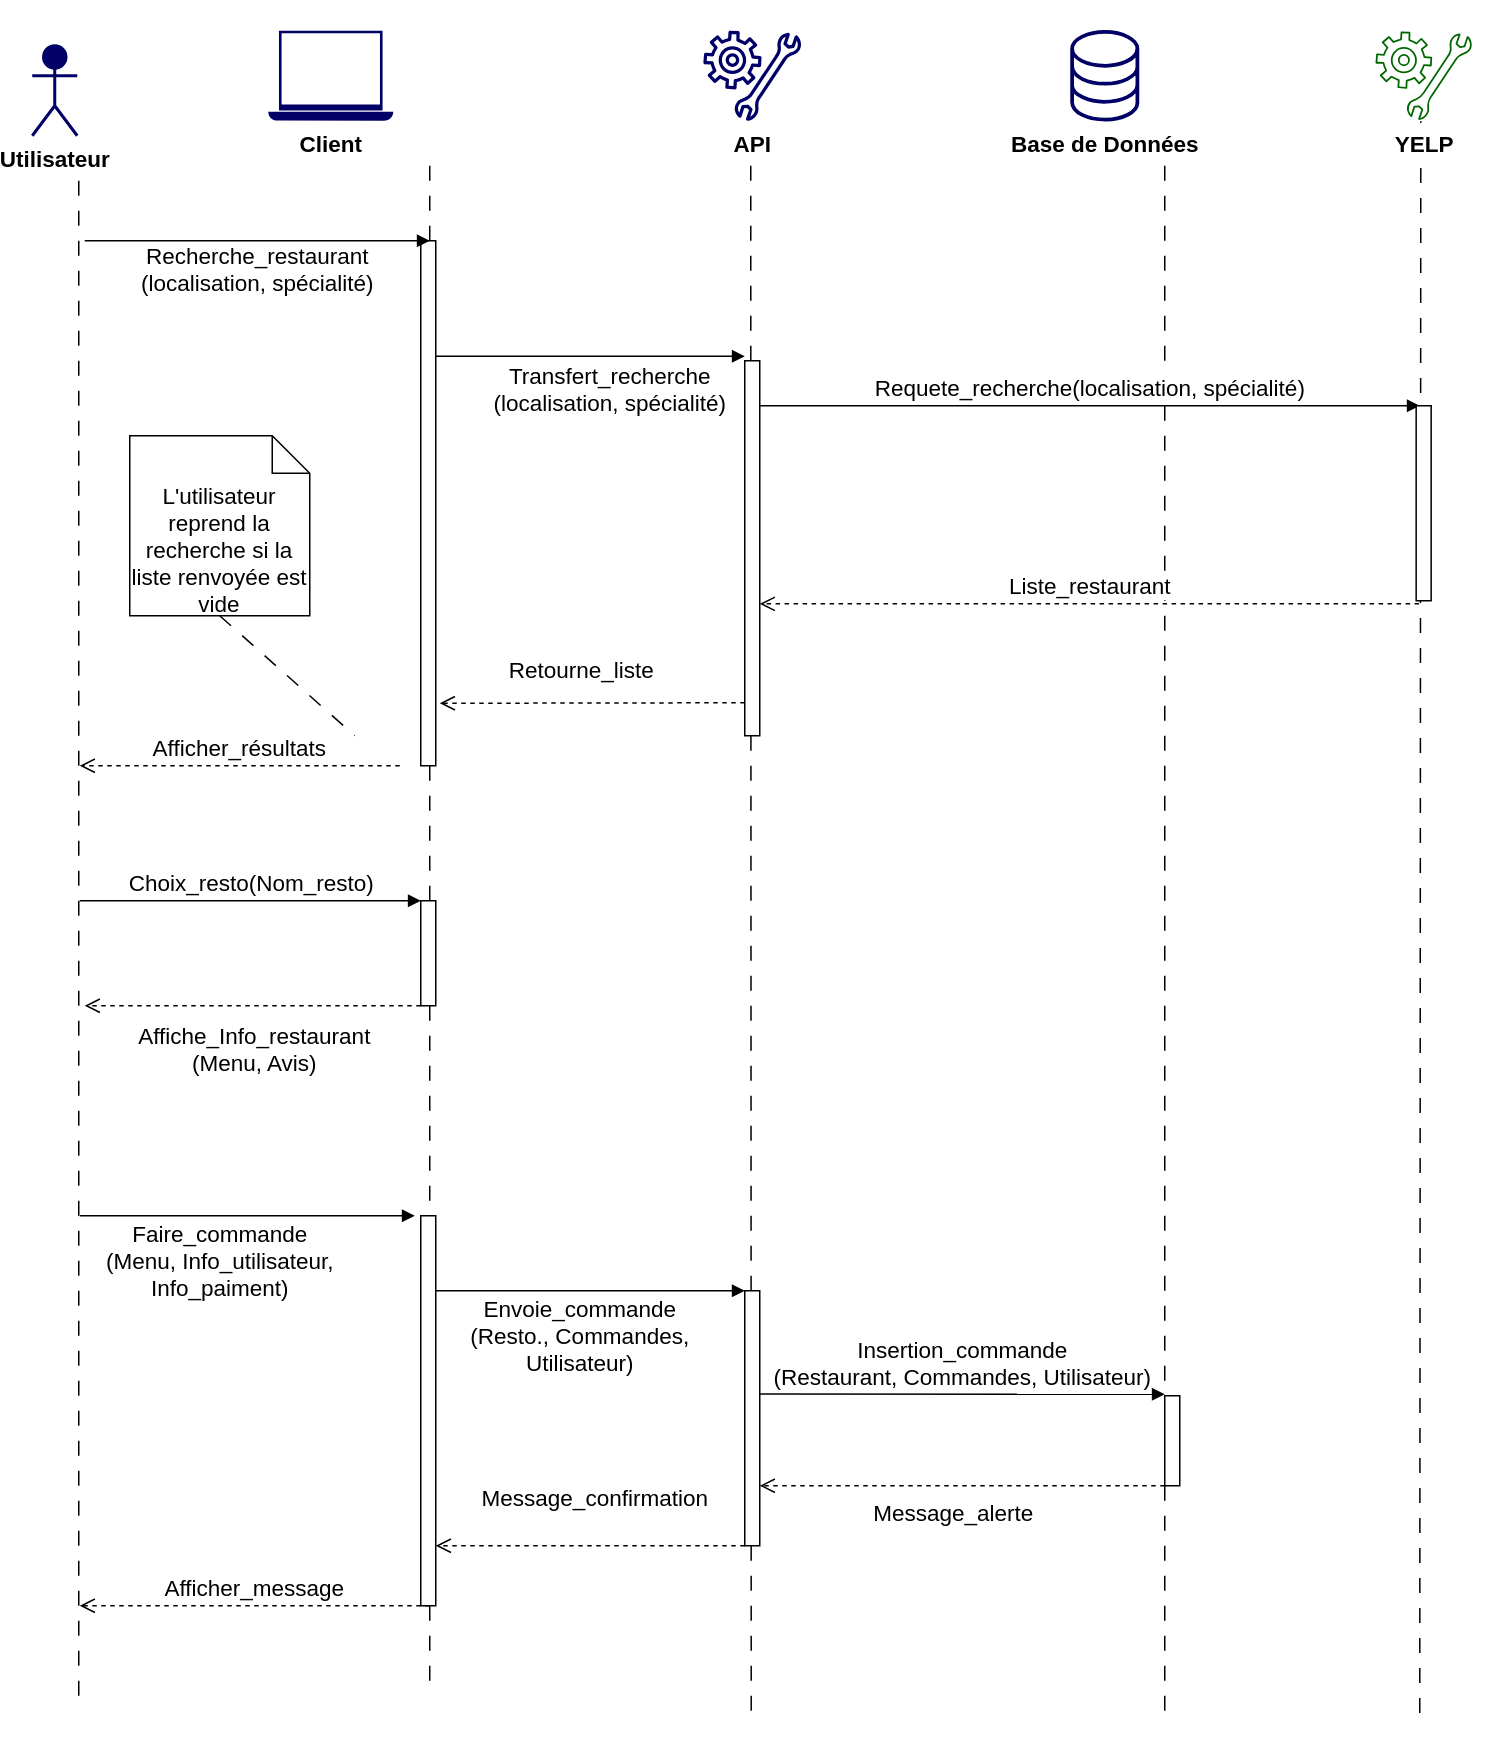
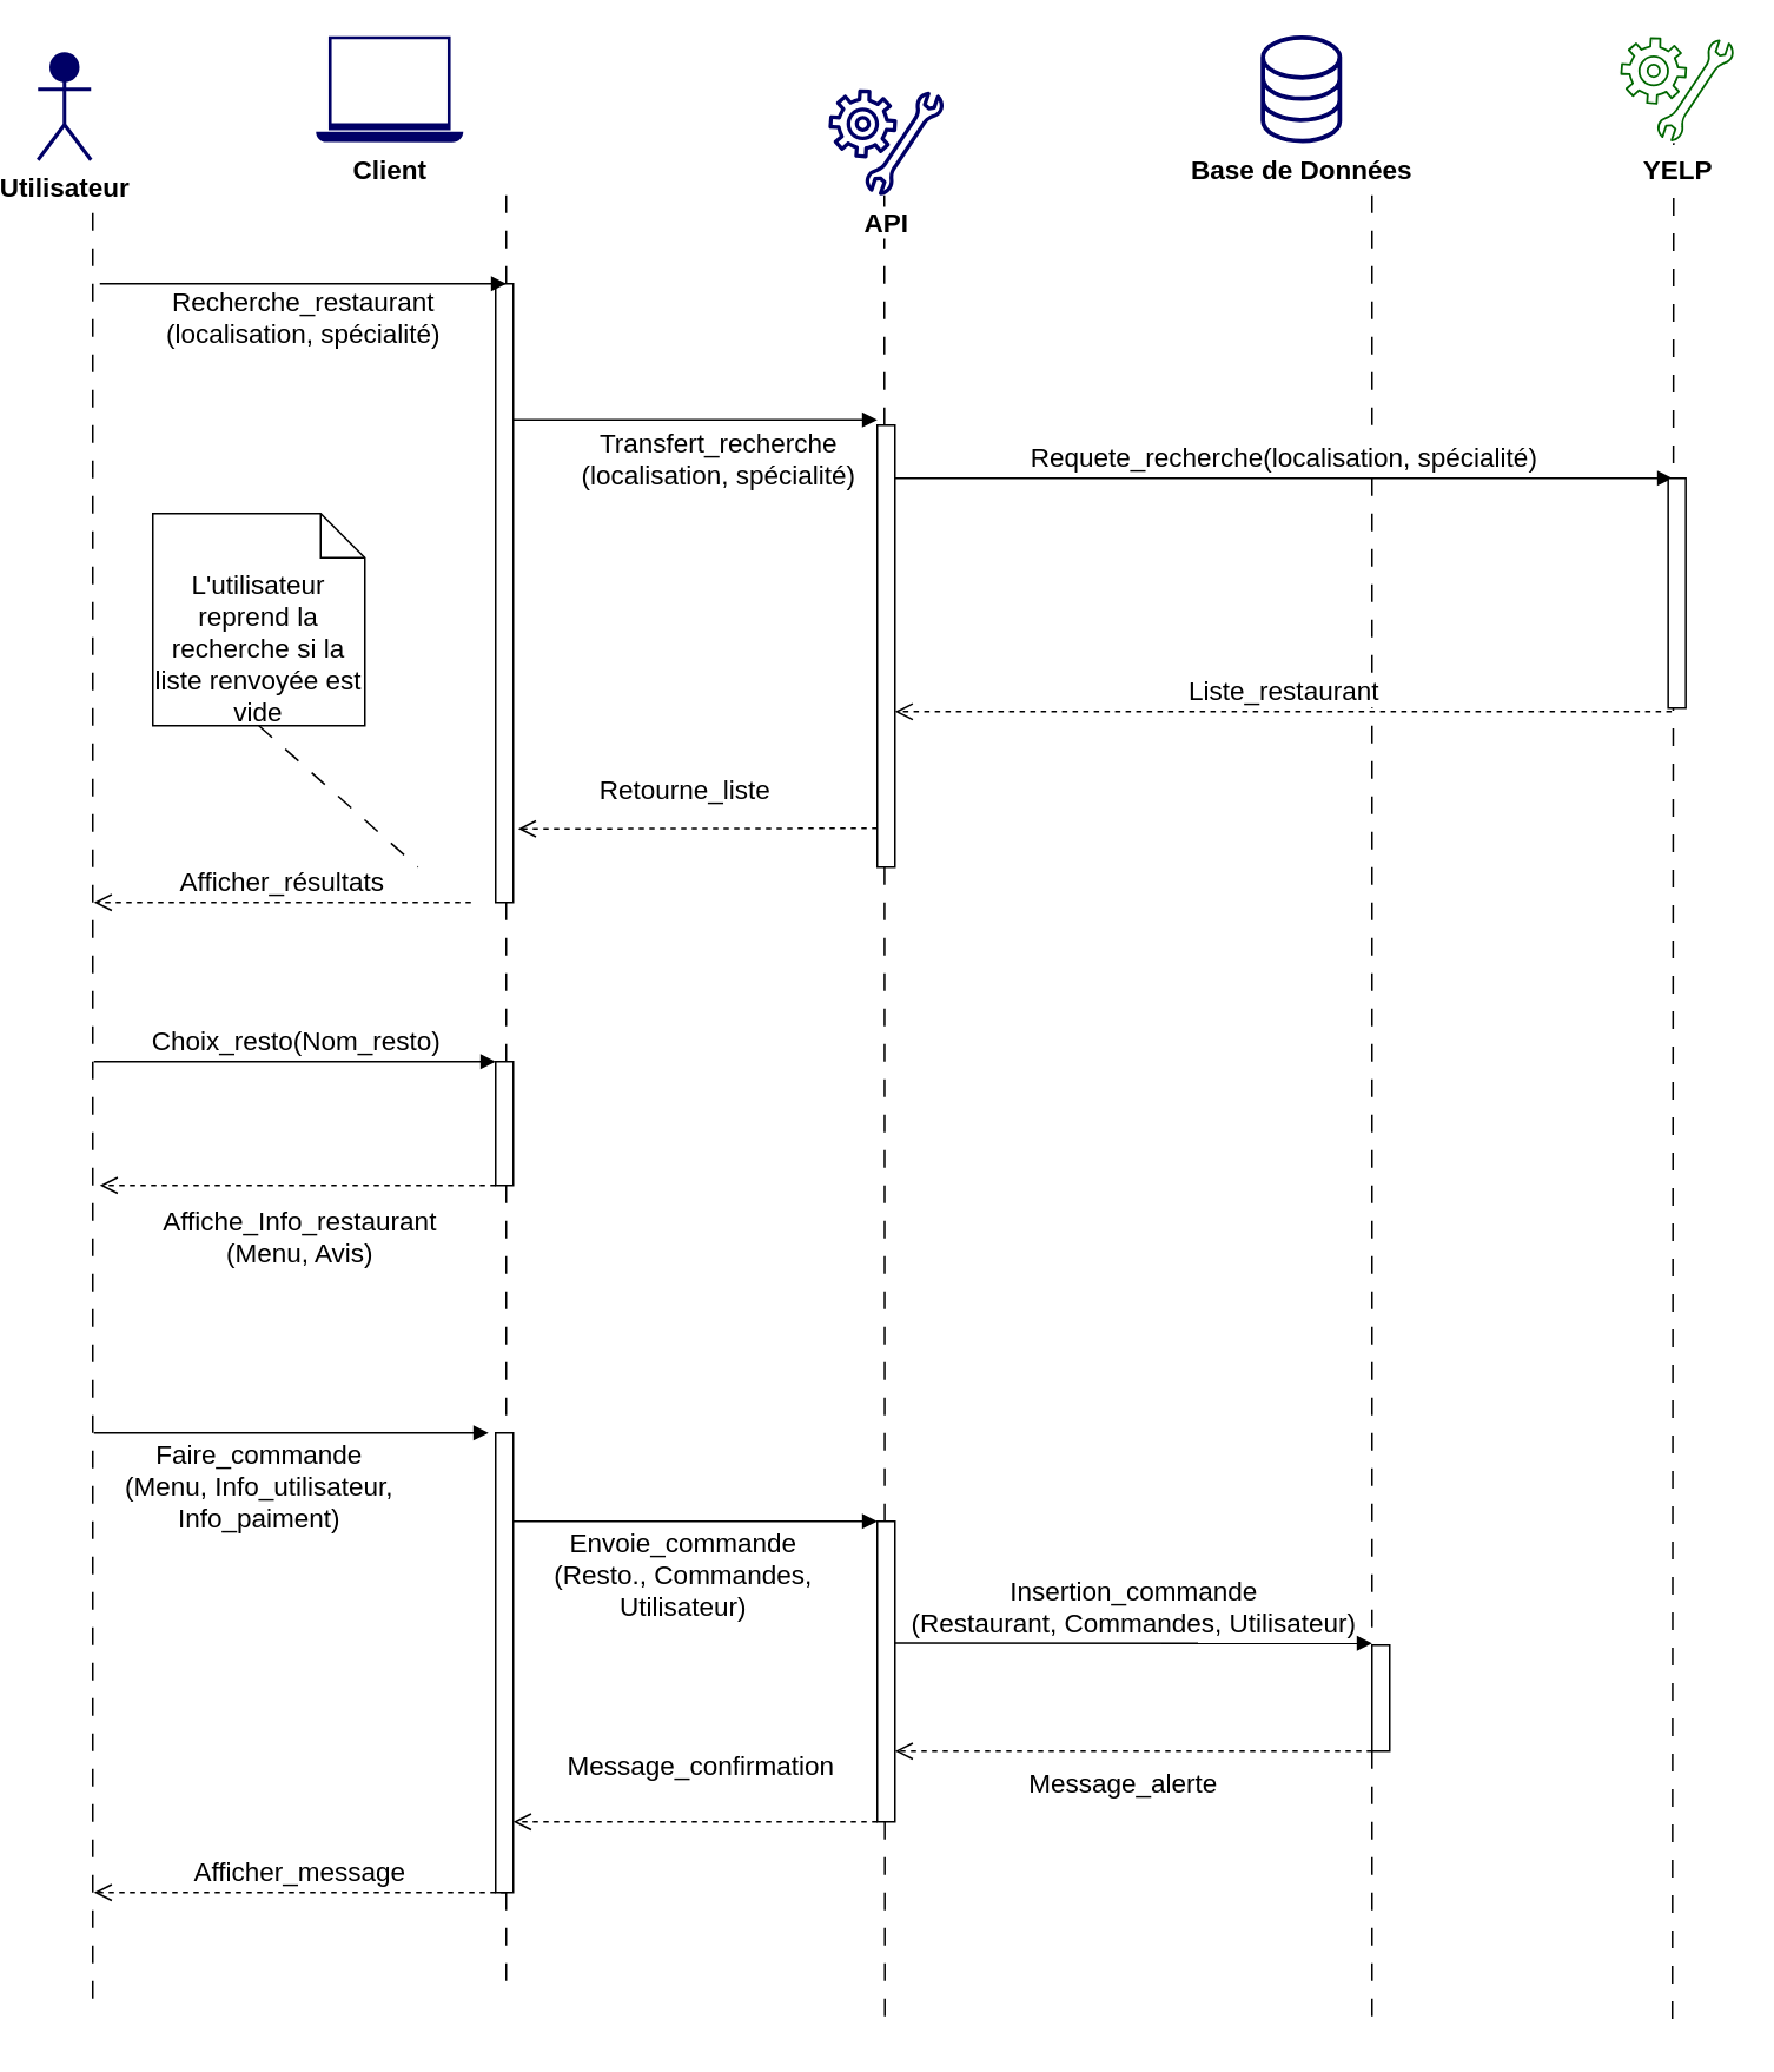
- <mxCell id="8" value="API" style="pointerEvents=1;shadow=0;dashed=0;html=1;strokeColor=none;aspect=fixed;labelPosition=center;verticalLabelPosition=bottom;verticalAlign=top;align=center;outlineConnect=0;shape=mxgraph.vvd.guest_agent_customization;fillColor=#000066;fontSize=15;labelBackgroundColor=#ffffff;fontStyle=1" parent="1" vertex="1"><mxGeometry x="467.39" y="20" width="65.22" height="60" as="geometry" /></mxCell>
+ <mxCell id="8" value="API" style="pointerEvents=1;shadow=0;dashed=0;html=1;strokeColor=none;aspect=fixed;labelPosition=center;verticalLabelPosition=bottom;verticalAlign=top;align=center;outlineConnect=0;shape=mxgraph.vvd.guest_agent_customization;fillColor=#000066;fontSize=15;labelBackgroundColor=#ffffff;fontStyle=1" parent="1" vertex="1"><mxGeometry x="467.39" y="50" width="65.22" height="60" as="geometry" /></mxCell>
